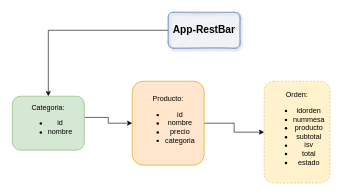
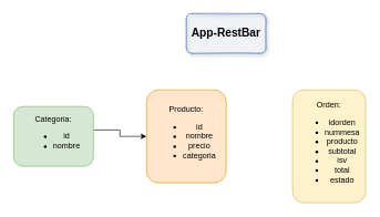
- <mxCell id="2" value="" style="edgeStyle=orthogonalEdgeStyle;rounded=0;orthogonalLoop=1;jettySize=auto;html=1;" edge="1" parent="1" source="4" target="5"><mxGeometry relative="1" as="geometry" /></mxCell>
- <mxCell id="7" value="" style="edgeStyle=orthogonalEdgeStyle;rounded=0;orthogonalLoop=1;jettySize=auto;html=1;entryX=0;entryY=0.5;entryDx=0;entryDy=0;" edge="1" parent="1" source="8" target="6"><mxGeometry relative="1" as="geometry" /></mxCell>
- <mxCell id="6" value="Orden:&lt;br&gt;&lt;ul&gt;&lt;li&gt;idorden&lt;/li&gt;&lt;li&gt;nummesa&lt;/li&gt;&lt;li&gt;producto&lt;/li&gt;&lt;li&gt;subtotal&lt;/li&gt;&lt;li&gt;isv&lt;/li&gt;&lt;li&gt;total&lt;/li&gt;&lt;li&gt;estado&lt;/li&gt;&lt;/ul&gt;" style="whiteSpace=wrap;html=1;rounded=1;fillColor=#fff2cc;strokeColor=#d6b656;dashed=1;" vertex="1" parent="1"><mxGeometry x="440" y="135" width="110" height="170" as="geometry" /></mxCell>
+ <mxCell id="6" value="Orden:&lt;br&gt;&lt;ul&gt;&lt;li&gt;idorden&lt;/li&gt;&lt;li&gt;nummesa&lt;/li&gt;&lt;li&gt;producto&lt;/li&gt;&lt;li&gt;subtotal&lt;/li&gt;&lt;li&gt;isv&lt;/li&gt;&lt;li&gt;total&lt;/li&gt;&lt;li&gt;estado&lt;/li&gt;&lt;/ul&gt;" style="whiteSpace=wrap;html=1;rounded=1;fillColor=#fff2cc;strokeColor=#d6b656;" vertex="1" parent="1"><mxGeometry x="440" y="135" width="110" height="170" as="geometry" /></mxCell>
